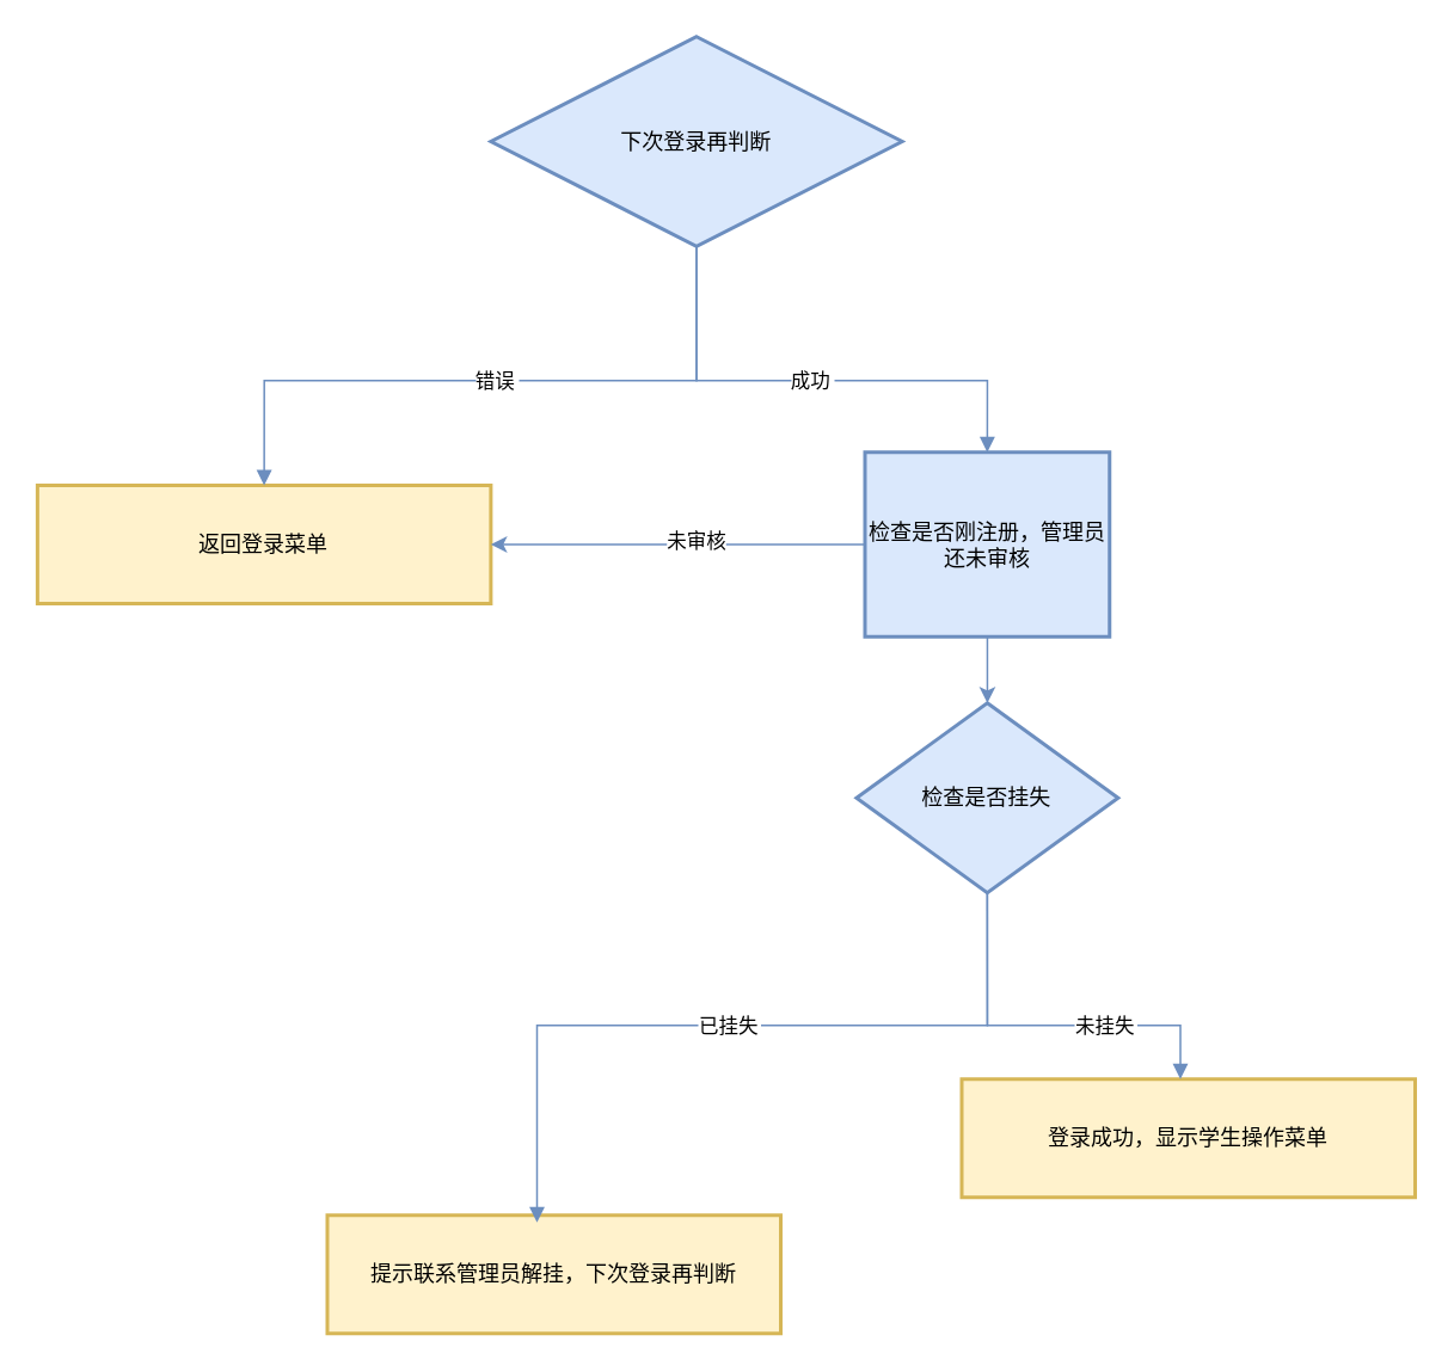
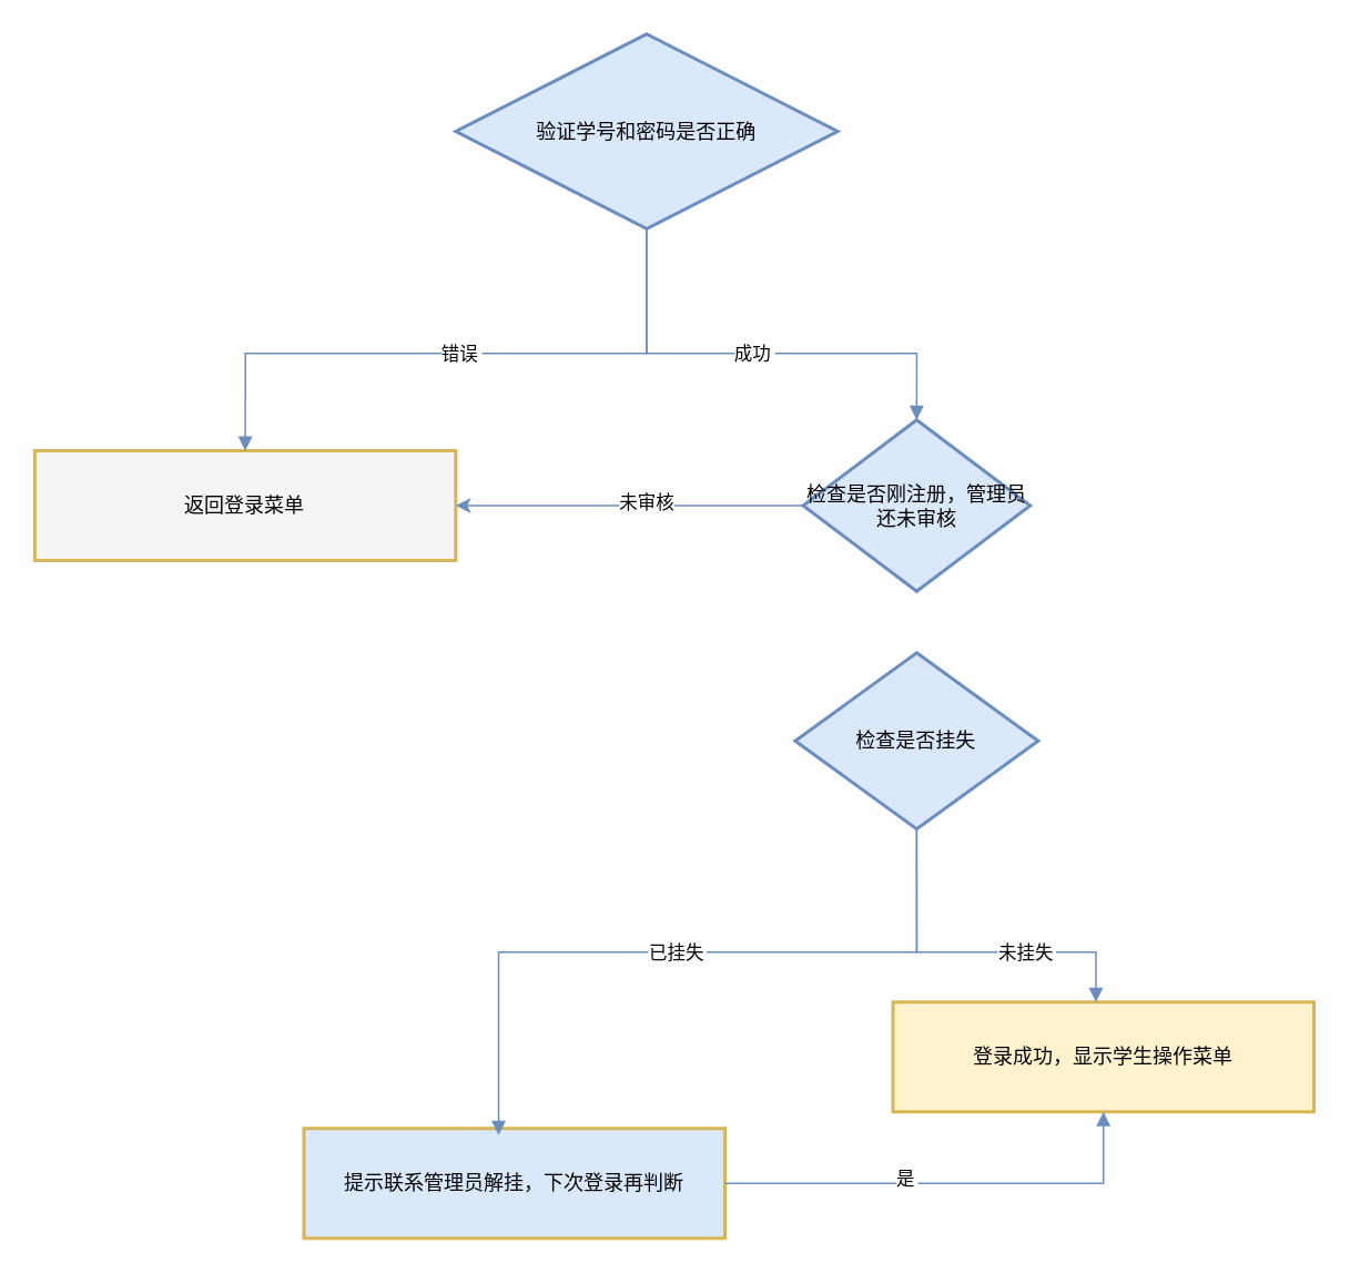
- <mxCell id="2" value="下次登录再判断" style="rhombus;strokeWidth=2;whiteSpace=wrap;fillColor=#dae8fc;strokeColor=#6c8ebf;" vertex="1" parent="1"><mxGeometry x="273.25" y="20" width="229.5" height="117" as="geometry" /></mxCell>
+ <mxCell id="2" value="验证学号和密码是否正确" style="rhombus;strokeWidth=2;whiteSpace=wrap;fillColor=#dae8fc;strokeColor=#6c8ebf;" vertex="1" parent="1"><mxGeometry x="273.25" y="20" width="229.5" height="117" as="geometry" /></mxCell>
- <mxCell id="4" value="返回登录菜单" style="whiteSpace=wrap;strokeWidth=2;fillColor=#fff2cc;strokeColor=#d6b656;" vertex="1" parent="1"><mxGeometry x="20.25" y="270.5" width="253" height="66" as="geometry" /></mxCell>
+ <mxCell id="4" value="返回登录菜单" style="whiteSpace=wrap;strokeWidth=2;fillColor=#f5f5f5;strokeColor=#d6b656;" vertex="1" parent="1"><mxGeometry x="20.25" y="270.5" width="253" height="66" as="geometry" /></mxCell>
- <mxCell id="15" value="检查是否刚注册，管理员还未审核" style="strokeWidth=2;whiteSpace=wrap;fillColor=#dae8fc;strokeColor=#6c8ebf;rounded=0;" vertex="1" parent="1"><mxGeometry x="482" y="252" width="136.5" height="103" as="geometry" /></mxCell>
+ <mxCell id="15" value="检查是否刚注册，管理员还未审核" style="rhombus;strokeWidth=2;whiteSpace=wrap;fillColor=#dae8fc;strokeColor=#6c8ebf;" vertex="1" parent="1"><mxGeometry x="482" y="252" width="136.5" height="103" as="geometry" /></mxCell>
- <mxCell id="12" value="" style="edgeStyle=orthogonalEdgeStyle;rounded=0;orthogonalLoop=1;jettySize=auto;html=1;fillColor=#dae8fc;strokeColor=#6c8ebf;" edge="1" parent="1" source="15" target="3"><mxGeometry relative="1" as="geometry" /></mxCell>
- <mxCell id="6" value="提示联系管理员解挂，下次登录再判断" style="whiteSpace=wrap;strokeWidth=2;fillColor=#fff2cc;strokeColor=#d6b656;" vertex="1" parent="1"><mxGeometry x="182" y="678" width="253" height="66" as="geometry" /></mxCell>
+ <mxCell id="6" value="提示联系管理员解挂，下次登录再判断" style="whiteSpace=wrap;strokeWidth=2;fillColor=#dae8fc;strokeColor=#d6b656;" vertex="1" parent="1"><mxGeometry x="182" y="678" width="253" height="66" as="geometry" /></mxCell>
+ <mxCell id="10" value="是" style="startArrow=none;endArrow=block;exitX=1;exitY=0.5;entryX=0.5;entryY=1;rounded=0;exitDx=0;exitDy=0;entryDx=0;entryDy=0;edgeStyle=orthogonalEdgeStyle;fillColor=#dae8fc;strokeColor=#6c8ebf;" edge="1" parent="1" source="6" target="5"><mxGeometry x="-0.195" y="3" relative="1" as="geometry"><mxPoint as="offset" /><mxPoint x="379" y="891" as="sourcePoint" /></mxGeometry></mxCell>
